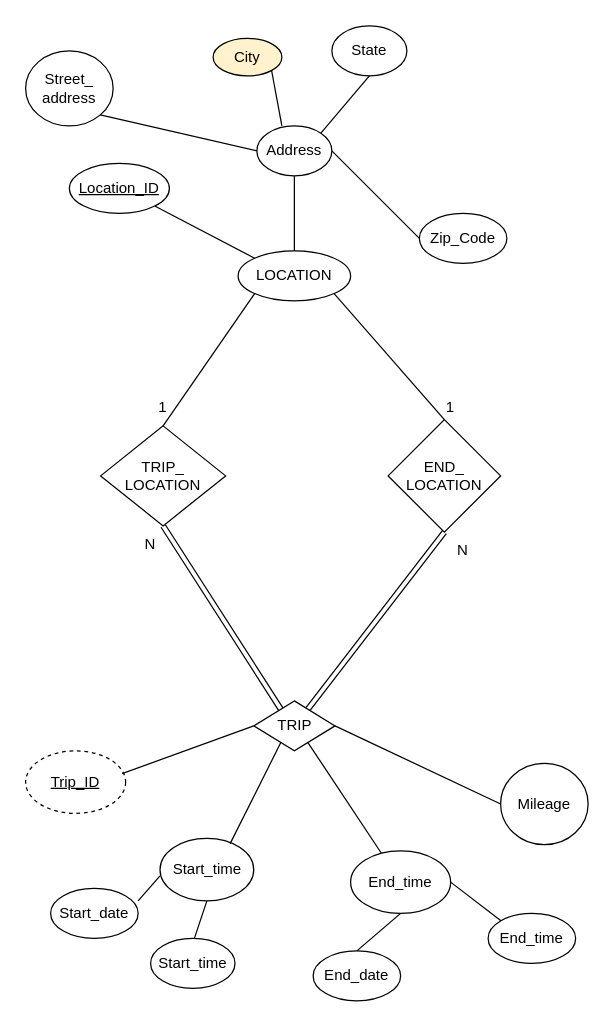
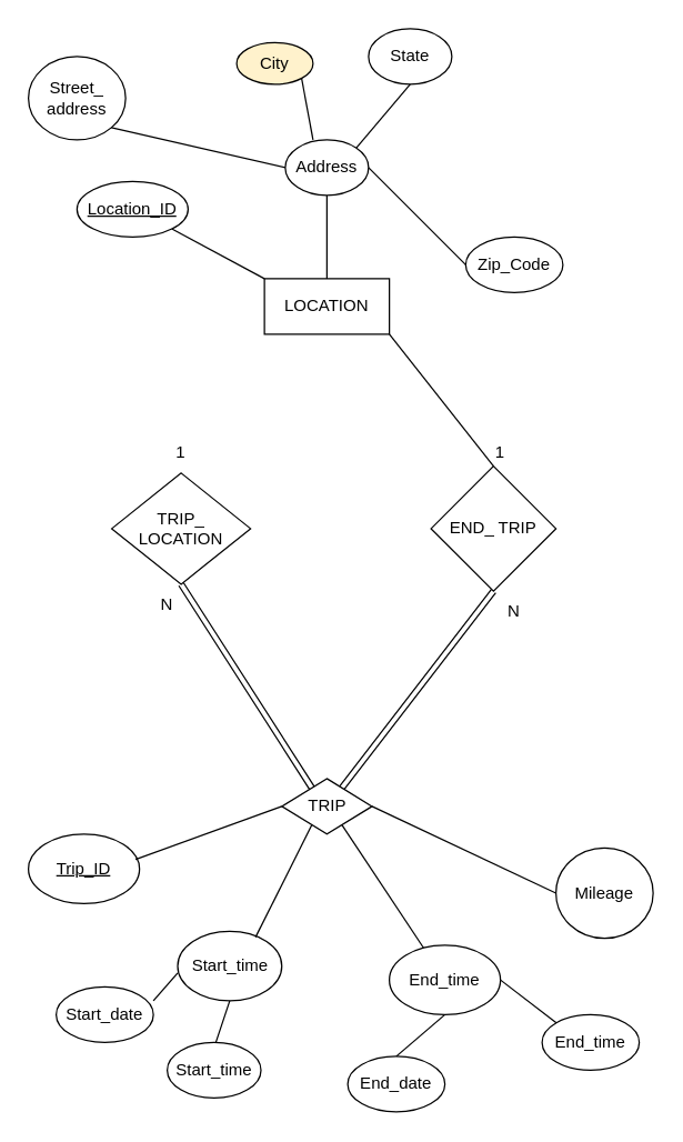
- <mxCell id="2" value="LOCATION" style="ellipse;whiteSpace=wrap;html=1;" parent="1" vertex="1"><mxGeometry x="190" y="200" width="90" height="40" as="geometry" /></mxCell>
+ <mxCell id="2" value="LOCATION" style="rounded=0;whiteSpace=wrap;html=1;" parent="1" vertex="1"><mxGeometry x="190" y="200" width="90" height="40" as="geometry" /></mxCell>
- <mxCell id="36" value="" style="endArrow=none;html=1;entryX=0;entryY=1;entryDx=0;entryDy=0;exitX=0.5;exitY=0;exitDx=0;exitDy=0;" parent="1" source="35" target="2" edge="1"><mxGeometry width="50" height="50" relative="1" as="geometry"><mxPoint x="200" y="360" as="sourcePoint" /><mxPoint x="250" y="310" as="targetPoint" /></mxGeometry></mxCell>
- <mxCell id="34" value="END_ LOCATION" style="rhombus;whiteSpace=wrap;html=1;" parent="1" vertex="1"><mxGeometry x="310" y="335" width="90" height="90" as="geometry" /></mxCell>
+ <mxCell id="34" value="END_ TRIP" style="rhombus;whiteSpace=wrap;html=1;" parent="1" vertex="1"><mxGeometry x="310" y="335" width="90" height="90" as="geometry" /></mxCell>
- <mxCell id="19" value="&lt;u&gt;Trip_ID&lt;/u&gt;" style="ellipse;whiteSpace=wrap;html=1;dashed=1;" parent="1" vertex="1"><mxGeometry x="20" y="600" width="80" height="50" as="geometry" /></mxCell>
+ <mxCell id="19" value="&lt;u&gt;Trip_ID&lt;/u&gt;" style="ellipse;whiteSpace=wrap;html=1;" parent="1" vertex="1"><mxGeometry x="20" y="600" width="80" height="50" as="geometry" /></mxCell>
